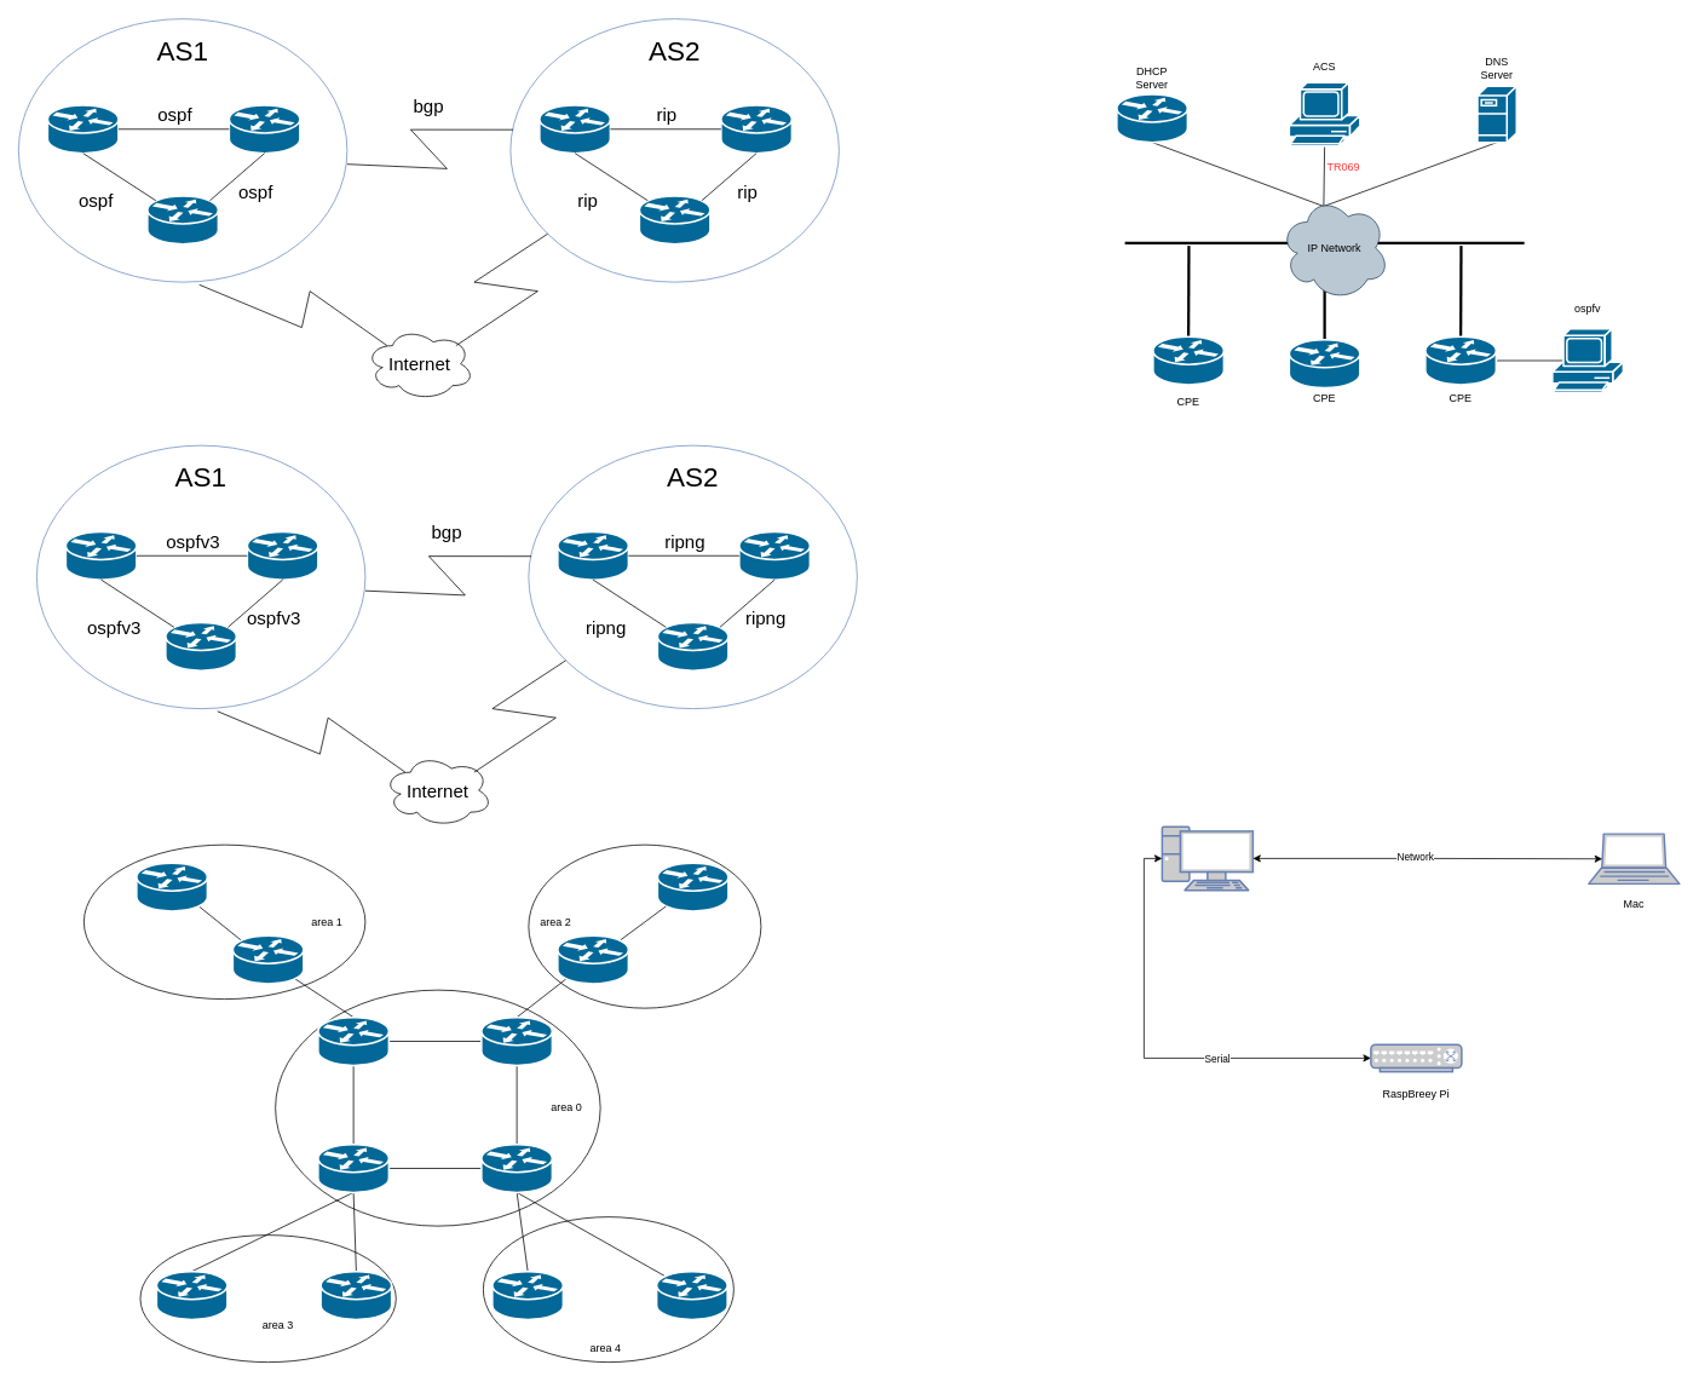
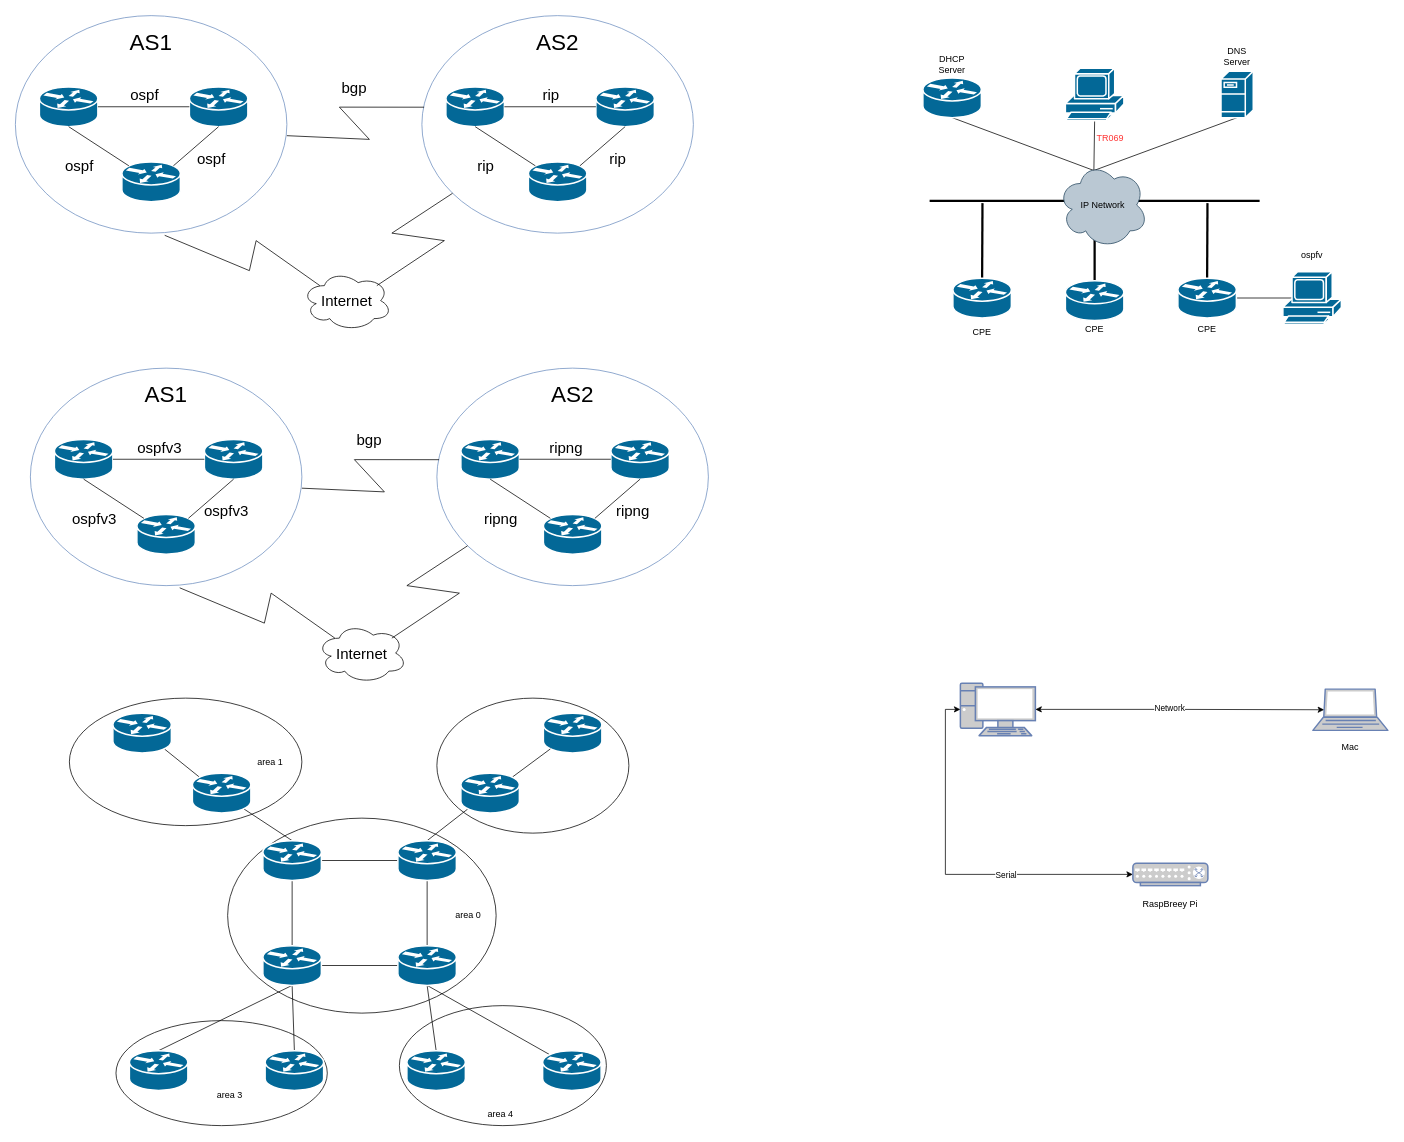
- <mxCell id="109" value="ACS" style="text;html=1;strokeColor=none;fillColor=none;align=center;verticalAlign=middle;whiteSpace=wrap;rounded=0;" parent="1" vertex="1"><mxGeometry x="1429" y="58" width="60" height="30" as="geometry" /></mxCell>
- <mxCell id="88" value="area 2" style="text;html=1;strokeColor=none;fillColor=none;align=center;verticalAlign=middle;whiteSpace=wrap;rounded=0;" parent="1" vertex="1"><mxGeometry x="582" y="1000" width="60" height="30" as="geometry" /></mxCell>
